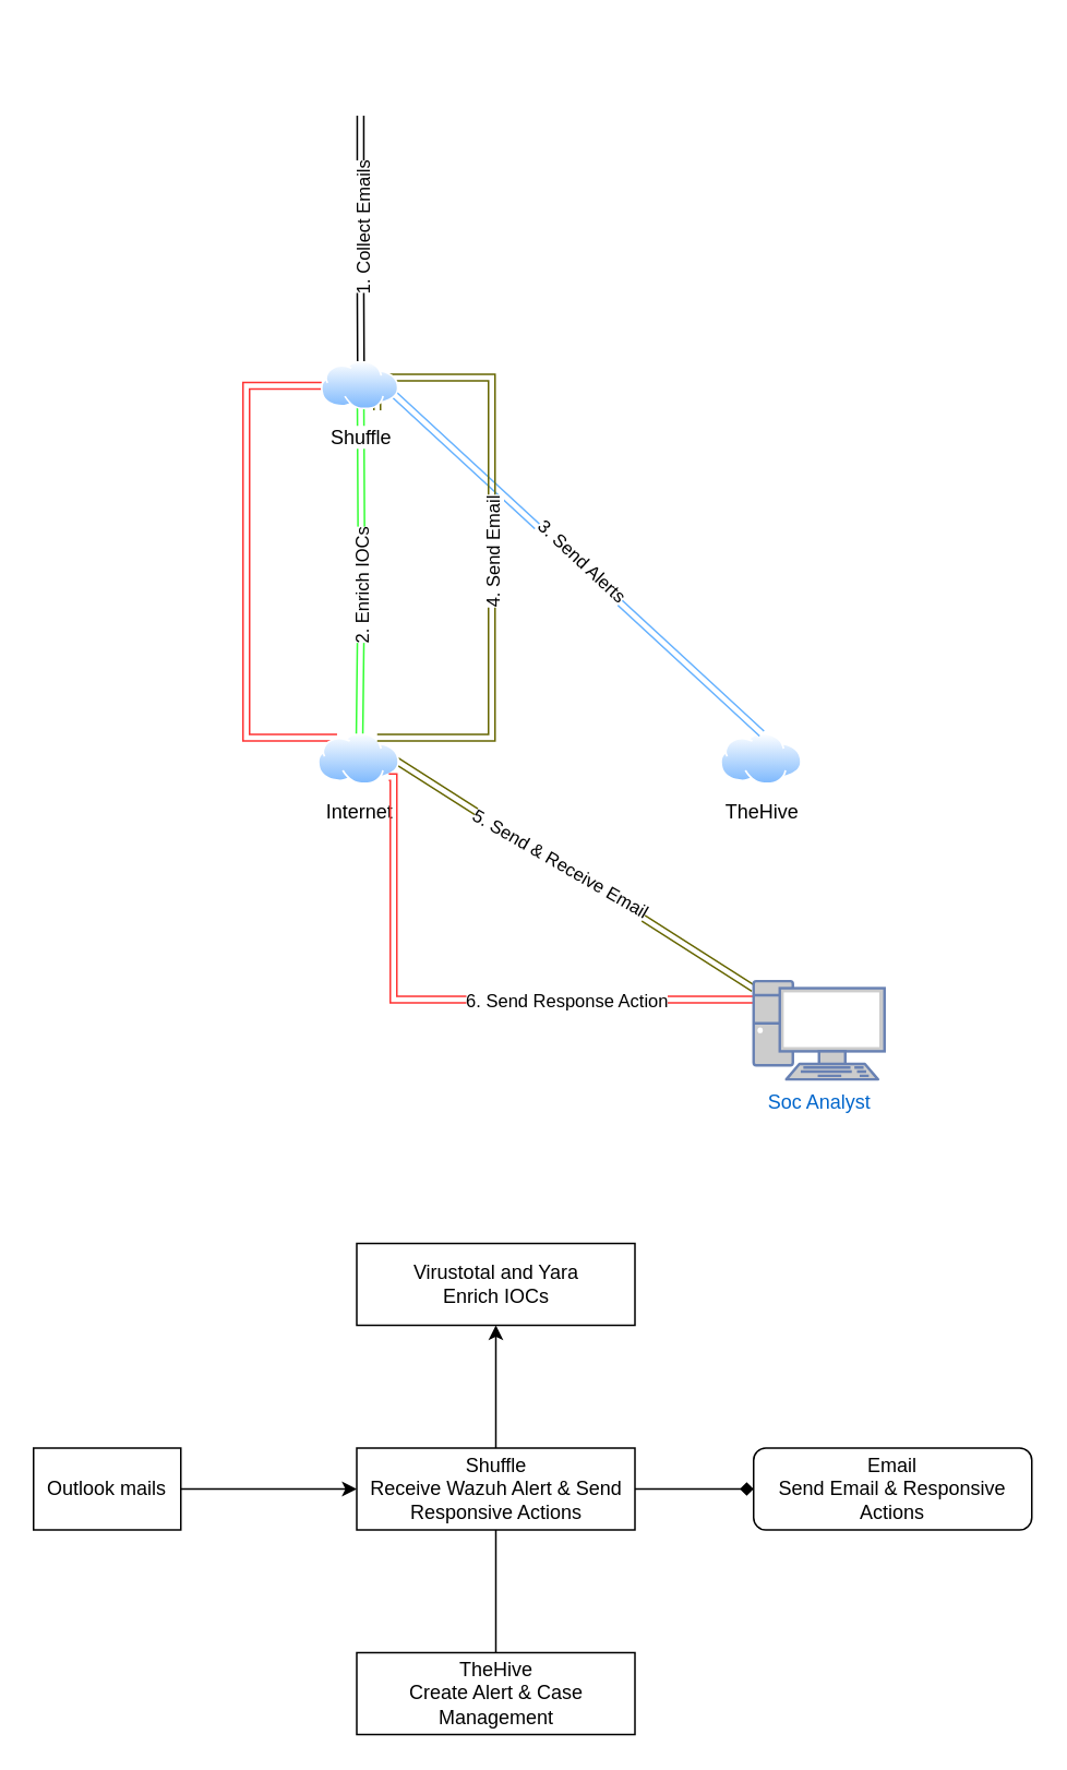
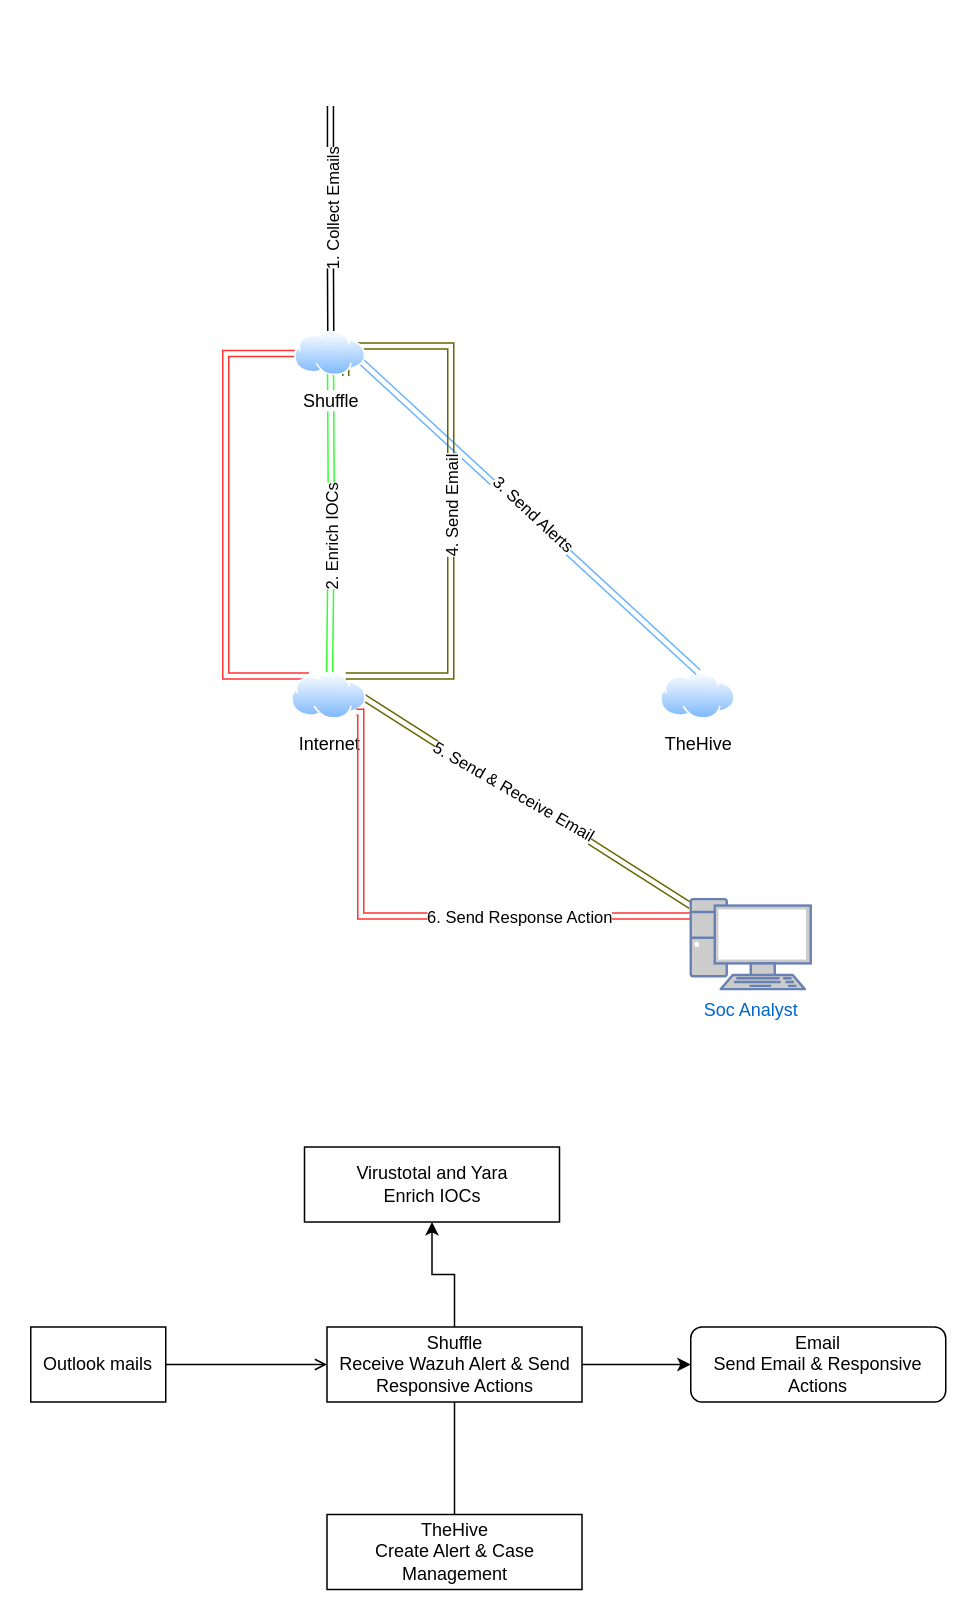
- <mxCell id="23" value="Virustotal and Yara&lt;br&gt;Enrich IOCs" style="whiteSpace=wrap;html=1;" parent="1" vertex="1"><mxGeometry x="217.5" y="759" width="170" height="50" as="geometry" /></mxCell>
+ <mxCell id="23" value="Virustotal and Yara&lt;br&gt;Enrich IOCs" style="whiteSpace=wrap;html=1;" parent="1" vertex="1"><mxGeometry x="202.5" y="764" width="170" height="50" as="geometry" /></mxCell>
- <mxCell id="17" value="" style="edgeStyle=orthogonalEdgeStyle;rounded=0;orthogonalLoop=1;jettySize=auto;html=1;entryX=0;entryY=0.5;entryDx=0;entryDy=0;" parent="1" source="18" target="22" edge="1"><mxGeometry relative="1" as="geometry"><mxPoint x="-10" y="909" as="targetPoint" /></mxGeometry></mxCell>
+ <mxCell id="17" value="" style="edgeStyle=orthogonalEdgeStyle;rounded=0;orthogonalLoop=1;jettySize=auto;html=1;entryX=0;entryY=0.5;entryDx=0;entryDy=0;endArrow=open;" parent="1" source="18" target="22" edge="1"><mxGeometry relative="1" as="geometry"><mxPoint x="-10" y="909" as="targetPoint" /></mxGeometry></mxCell>
- <mxCell id="21" value="" style="edgeStyle=orthogonalEdgeStyle;rounded=0;orthogonalLoop=1;jettySize=auto;html=1;endArrow=diamond;" parent="1" source="22" target="25" edge="1"><mxGeometry relative="1" as="geometry" /></mxCell>
+ <mxCell id="21" value="" style="edgeStyle=orthogonalEdgeStyle;rounded=0;orthogonalLoop=1;jettySize=auto;html=1;" parent="1" source="22" target="25" edge="1"><mxGeometry relative="1" as="geometry" /></mxCell>
